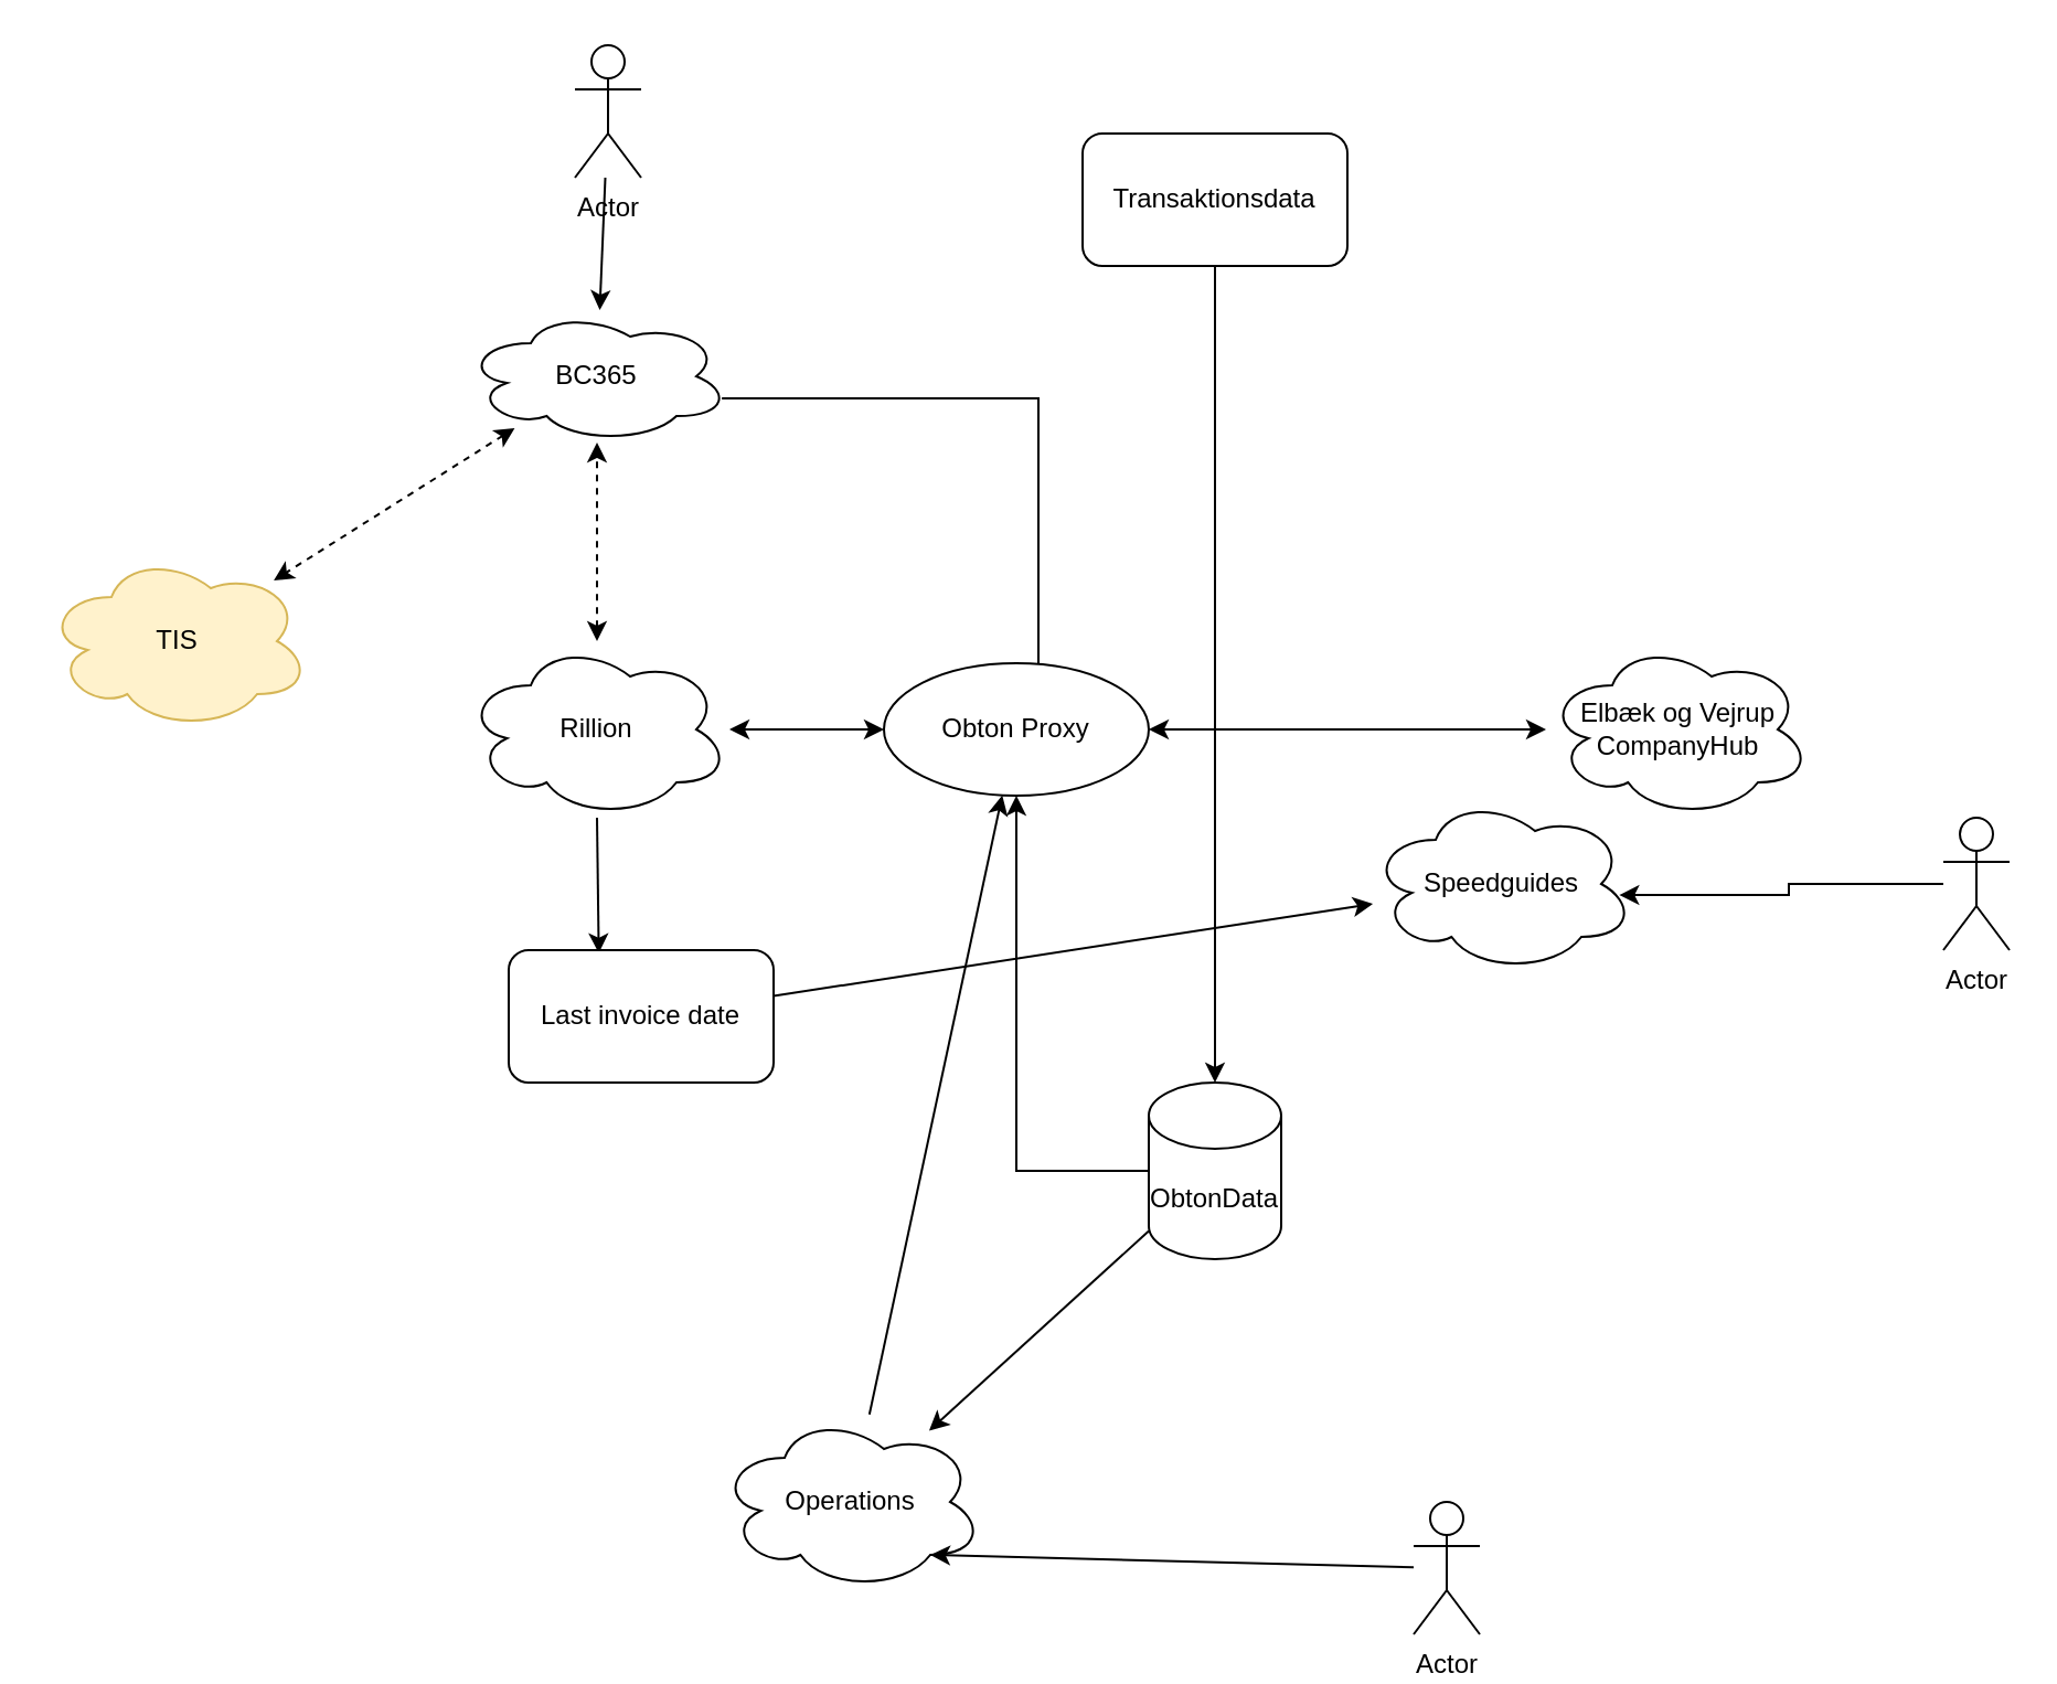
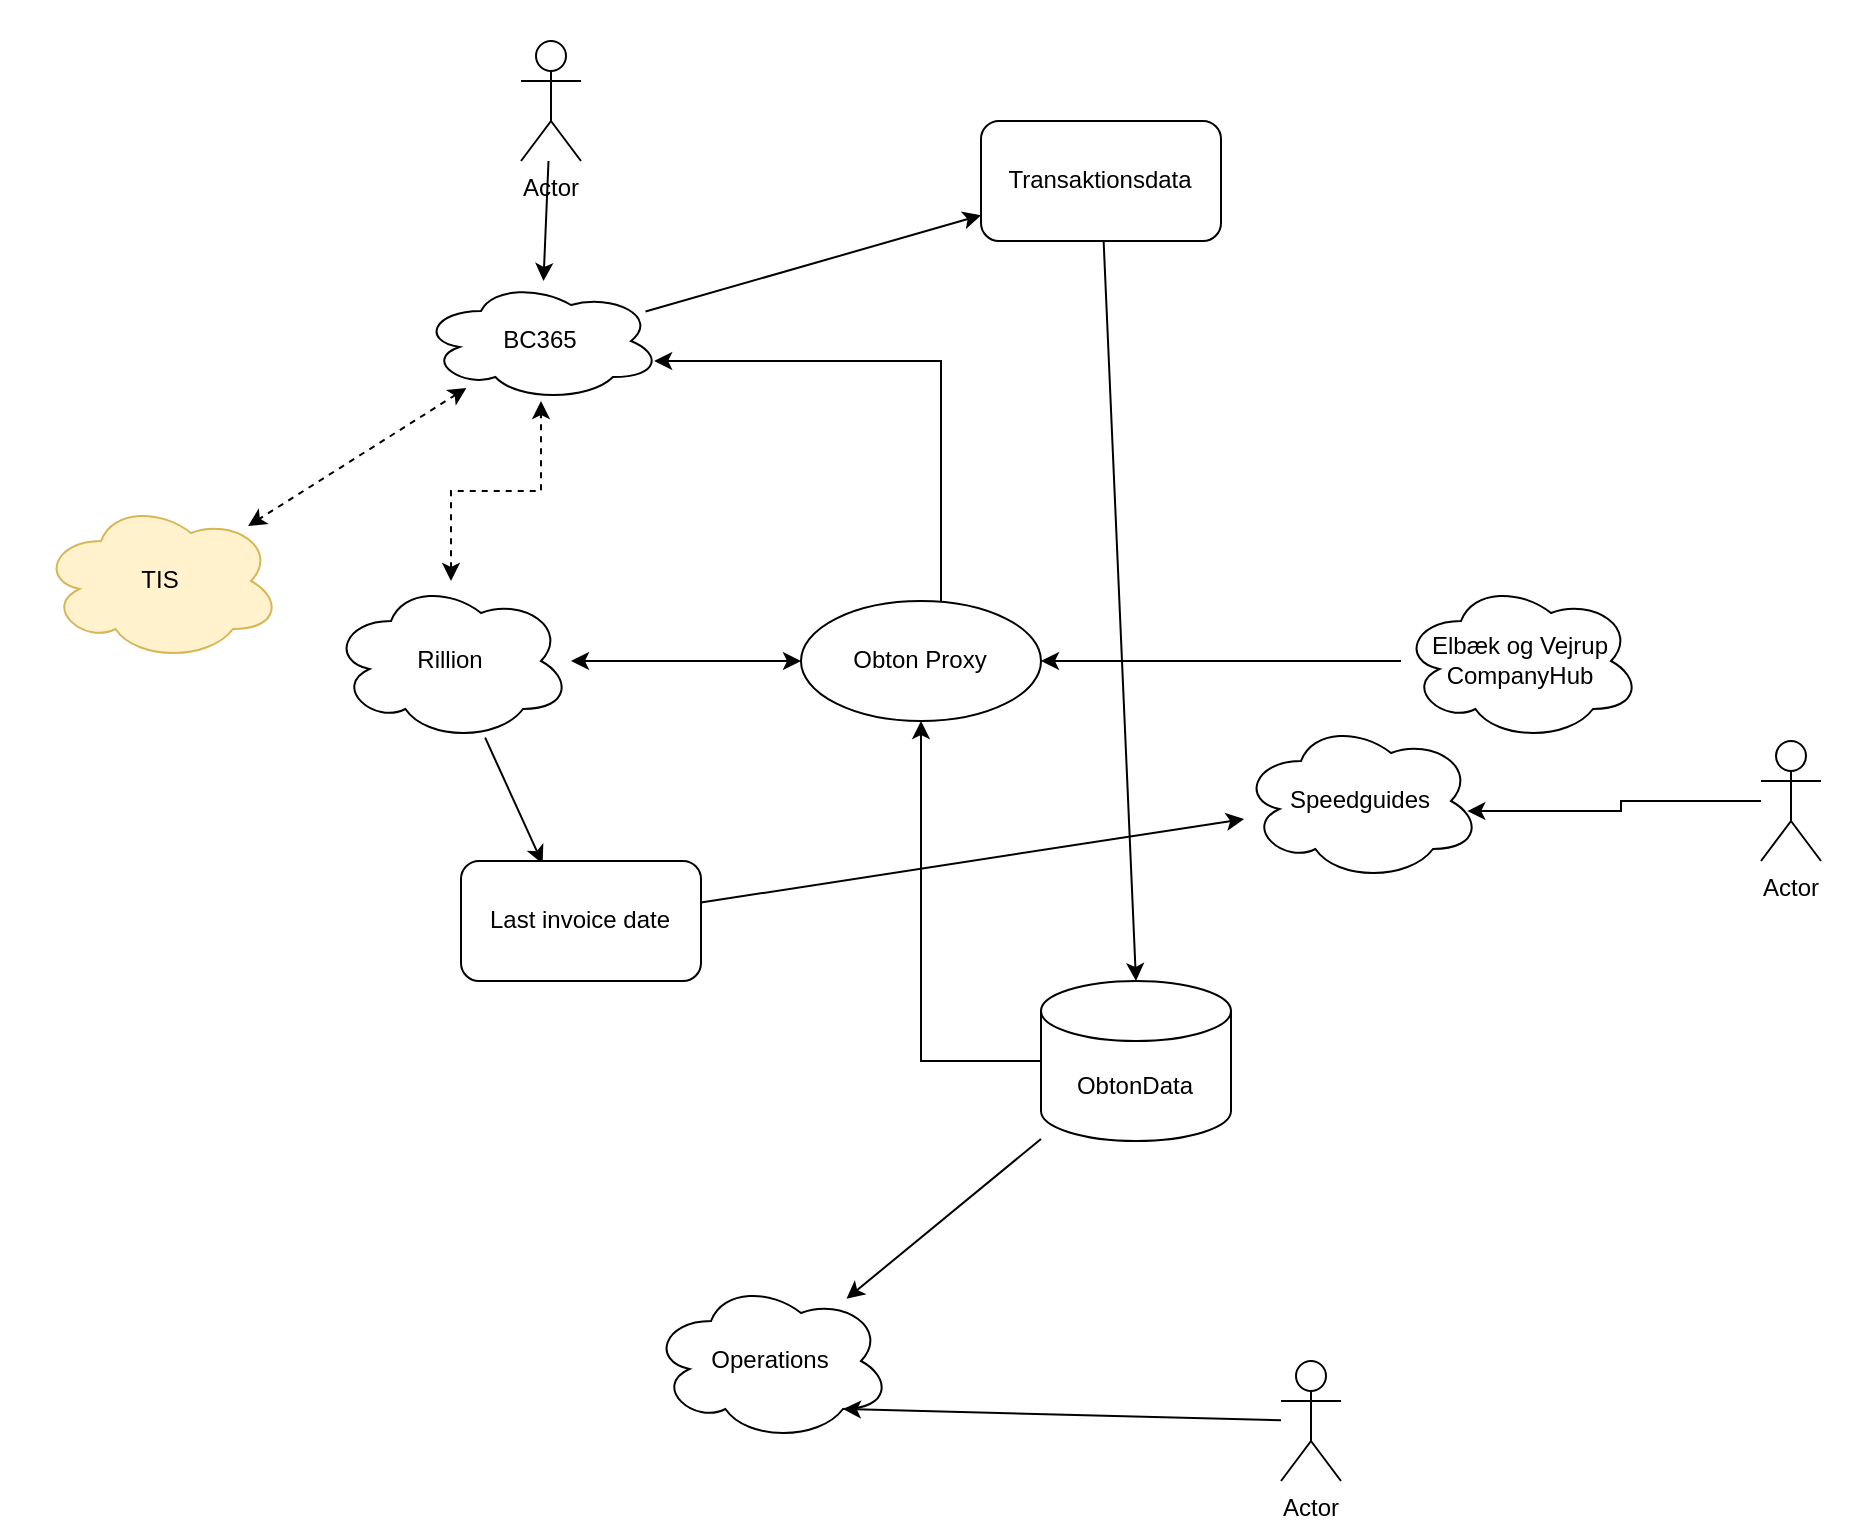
+ <mxCell id="2" style="edgeStyle=none;rounded=0;orthogonalLoop=1;jettySize=auto;html=1;startArrow=none;startFill=0;" parent="1" source="4" target="22" edge="1"><mxGeometry relative="1" as="geometry" /></mxCell>
- <mxCell id="16" style="edgeStyle=orthogonalEdgeStyle;rounded=0;orthogonalLoop=1;jettySize=auto;html=1;endArrow=none;" parent="1" source="18" target="4" edge="1"><mxGeometry relative="1" as="geometry"><Array as="points"><mxPoint x="470" y="180" /></Array></mxGeometry></mxCell>
+ <mxCell id="16" style="edgeStyle=orthogonalEdgeStyle;rounded=0;orthogonalLoop=1;jettySize=auto;html=1;" parent="1" source="18" target="4" edge="1"><mxGeometry relative="1" as="geometry"><Array as="points"><mxPoint x="470" y="180" /></Array></mxGeometry></mxCell>
- <mxCell id="14" value="Rillion" style="ellipse;shape=cloud;whiteSpace=wrap;html=1;" parent="1" vertex="1"><mxGeometry x="210" y="290" width="120" height="80" as="geometry" /></mxCell>
+ <mxCell id="14" value="Rillion" style="ellipse;shape=cloud;whiteSpace=wrap;html=1;" parent="1" vertex="1"><mxGeometry x="165" y="290" width="120" height="80" as="geometry" /></mxCell>
- <mxCell id="17" style="edgeStyle=none;rounded=0;orthogonalLoop=1;jettySize=auto;html=1;startArrow=classic;startFill=1;" parent="1" source="18" target="5" edge="1"><mxGeometry relative="1" as="geometry"><Array as="points"><mxPoint x="620" y="330" /></Array></mxGeometry></mxCell>
+ <mxCell id="17" style="edgeStyle=none;rounded=0;orthogonalLoop=1;jettySize=auto;html=1;startArrow=classic;startFill=1;endArrow=none;" parent="1" source="18" target="5" edge="1"><mxGeometry relative="1" as="geometry"><Array as="points"><mxPoint x="620" y="330" /></Array></mxGeometry></mxCell>
- <mxCell id="23" style="edgeStyle=none;rounded=0;orthogonalLoop=1;jettySize=auto;html=1;startArrow=none;startFill=0;" parent="1" source="24" target="18" edge="1"><mxGeometry relative="1" as="geometry" /></mxCell>
- <mxCell id="9" value="ObtonData" style="shape=cylinder3;whiteSpace=wrap;html=1;boundedLbl=1;backgroundOutline=1;size=15;" parent="1" vertex="1"><mxGeometry x="520" y="490" width="60" height="80" as="geometry" /></mxCell>
+ <mxCell id="9" value="ObtonData" style="shape=cylinder3;whiteSpace=wrap;html=1;boundedLbl=1;backgroundOutline=1;size=15;" parent="1" vertex="1"><mxGeometry x="520" y="490" width="95" height="80" as="geometry" /></mxCell>
